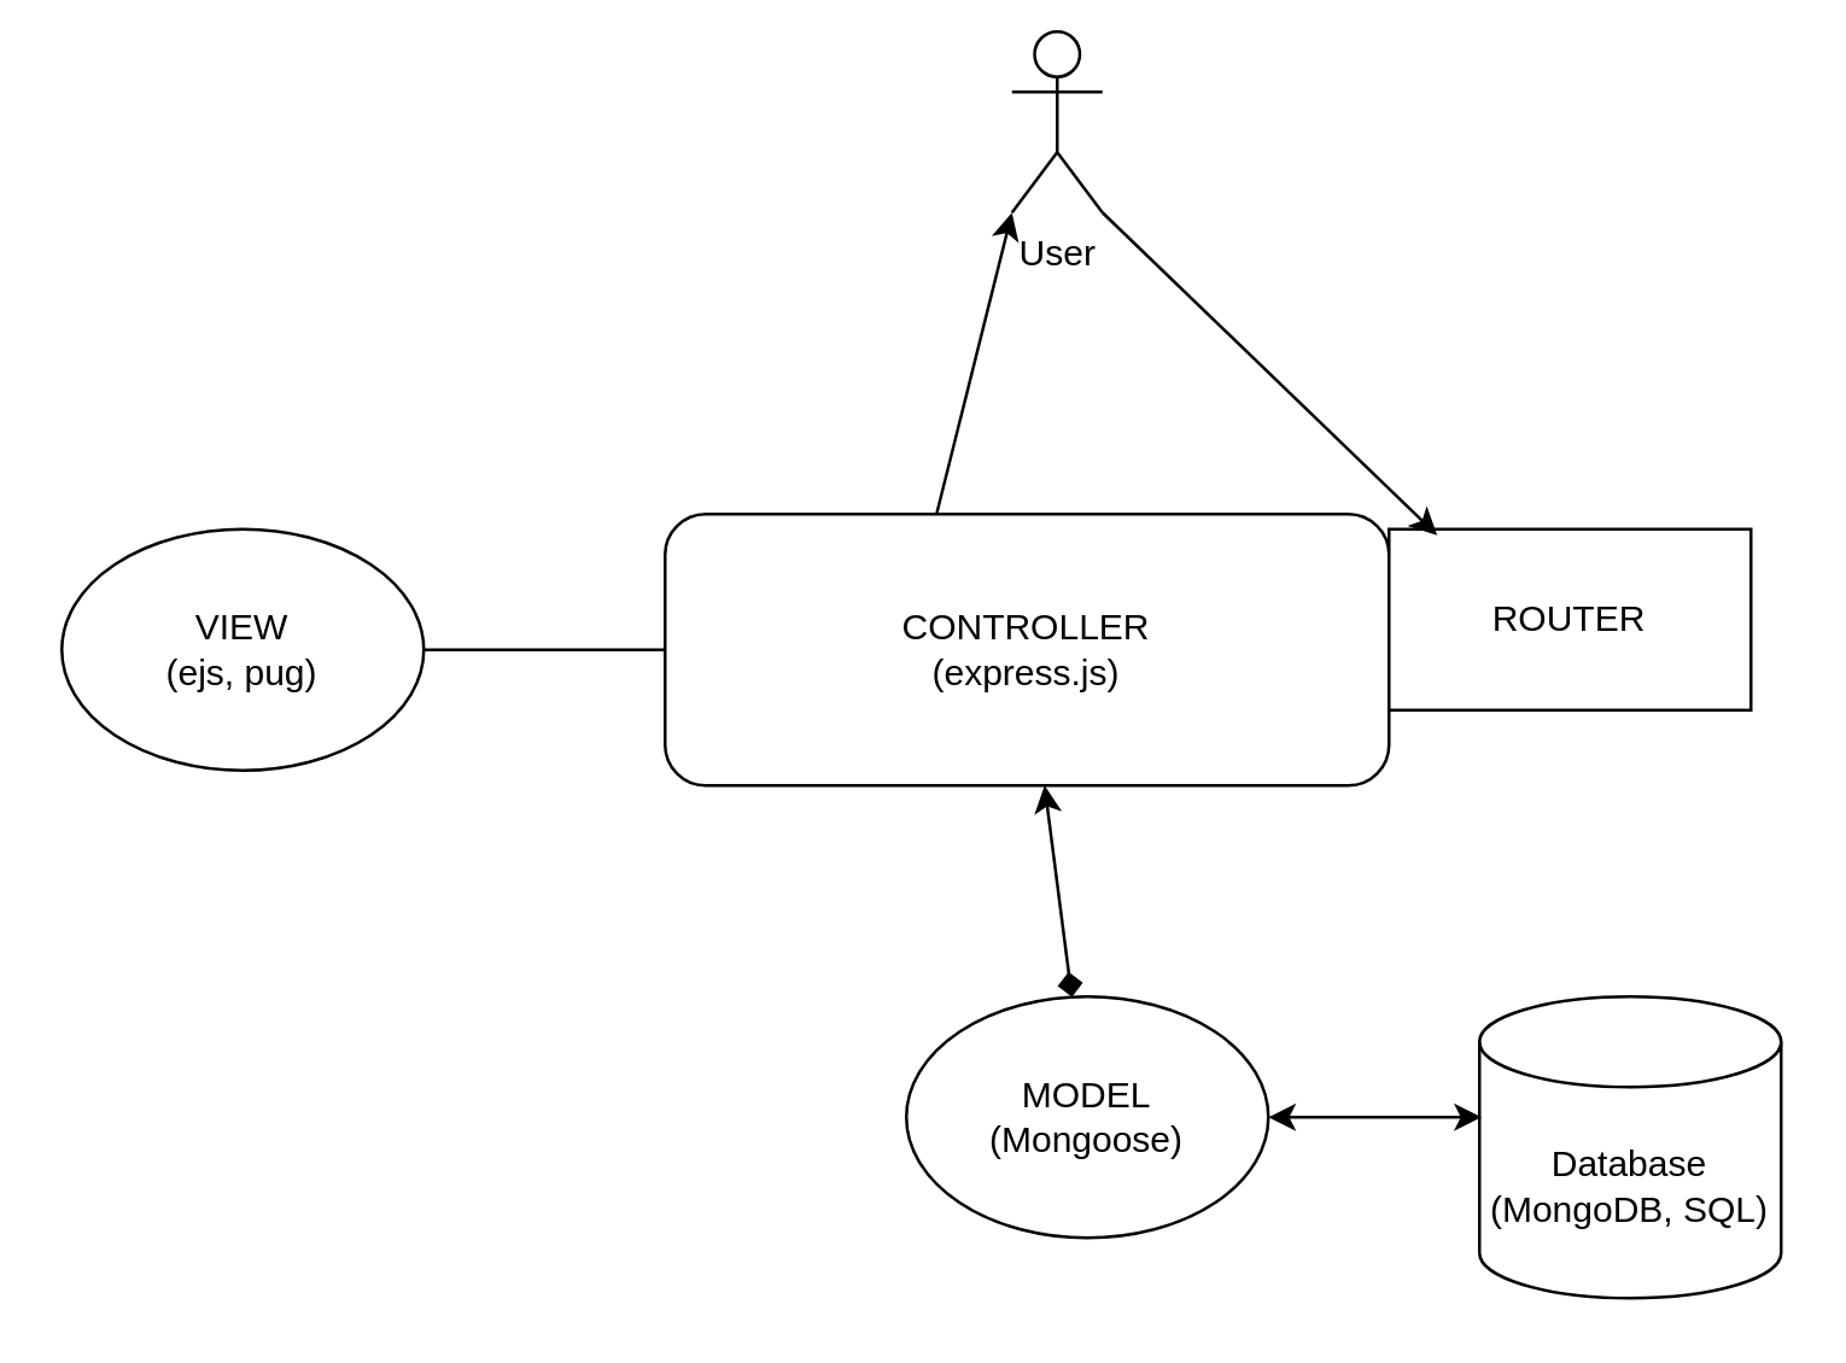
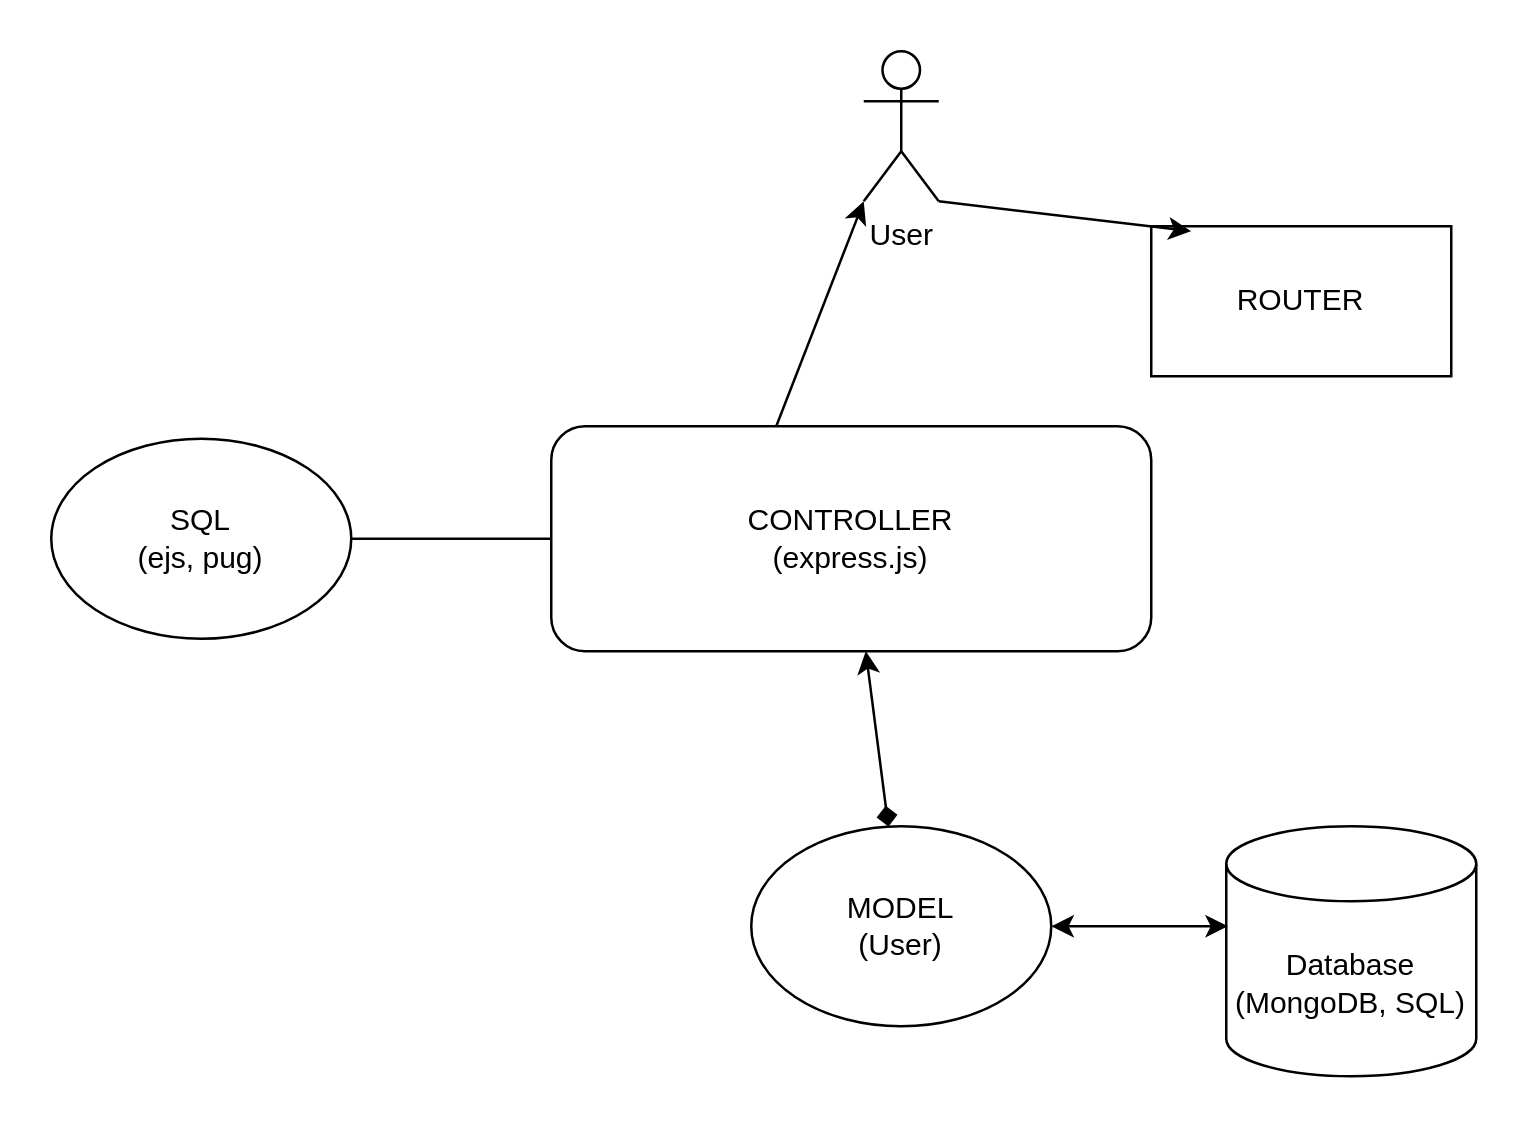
- <mxCell id="7" value="User" style="shape=umlActor;verticalLabelPosition=bottom;verticalAlign=top;html=1;outlineConnect=0;" vertex="1" parent="1"><mxGeometry x="335" y="10" width="30" height="60" as="geometry" /></mxCell>
+ <mxCell id="7" value="User" style="shape=umlActor;verticalLabelPosition=bottom;verticalAlign=top;html=1;outlineConnect=0;" vertex="1" parent="1"><mxGeometry x="345" y="20" width="30" height="60" as="geometry" /></mxCell>
- <mxCell id="8" value="ROUTER" style="rounded=0;whiteSpace=wrap;html=1;" vertex="1" parent="1"><mxGeometry x="460" y="175" width="120" height="60" as="geometry" /></mxCell>
+ <mxCell id="8" value="ROUTER" style="rounded=0;whiteSpace=wrap;html=1;" vertex="1" parent="1"><mxGeometry x="460" y="90" width="120" height="60" as="geometry" /></mxCell>
- <mxCell id="6" value="VIEW&lt;div&gt;(ejs, pug)&lt;/div&gt;" style="ellipse;whiteSpace=wrap;html=1;" vertex="1" parent="1"><mxGeometry x="20" y="175" width="120" height="80" as="geometry" /></mxCell>
+ <mxCell id="6" value="SQL&lt;div&gt;(ejs, pug)&lt;/div&gt;" style="ellipse;whiteSpace=wrap;html=1;" vertex="1" parent="1"><mxGeometry x="20" y="175" width="120" height="80" as="geometry" /></mxCell>
- <mxCell id="4" value="MODEL&lt;div&gt;(Mongoose)&lt;/div&gt;" style="ellipse;whiteSpace=wrap;html=1;" vertex="1" parent="1"><mxGeometry x="300" y="330" width="120" height="80" as="geometry" /></mxCell>
+ <mxCell id="4" value="MODEL&lt;div&gt;(User)&lt;/div&gt;" style="ellipse;whiteSpace=wrap;html=1;" vertex="1" parent="1"><mxGeometry x="300" y="330" width="120" height="80" as="geometry" /></mxCell>
